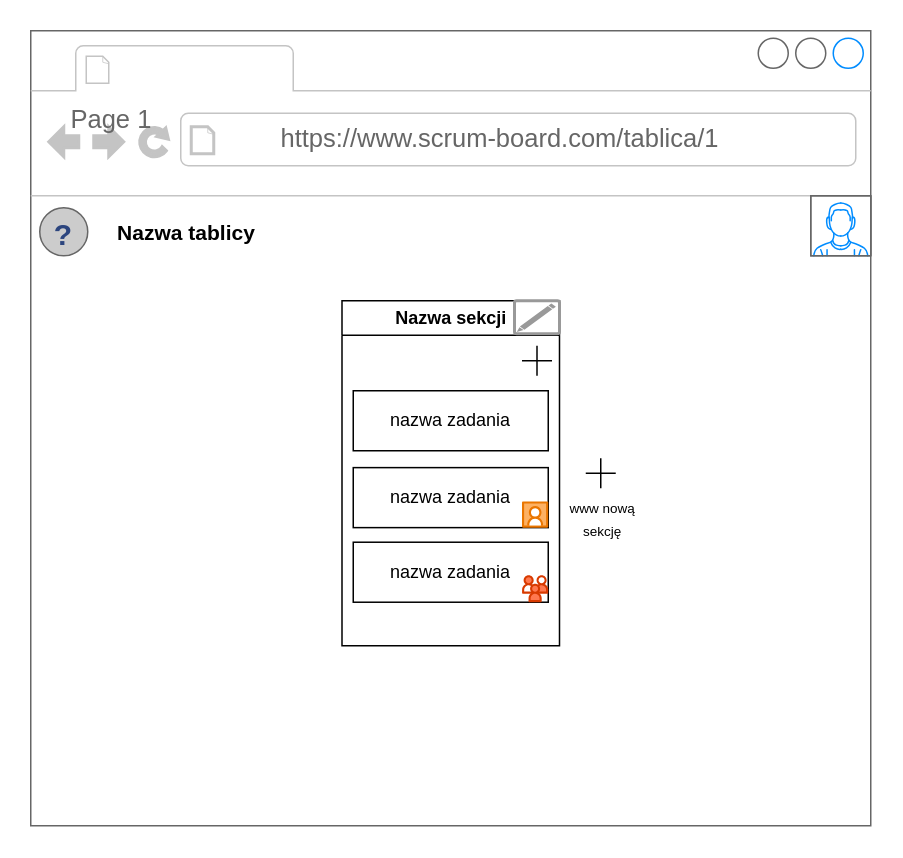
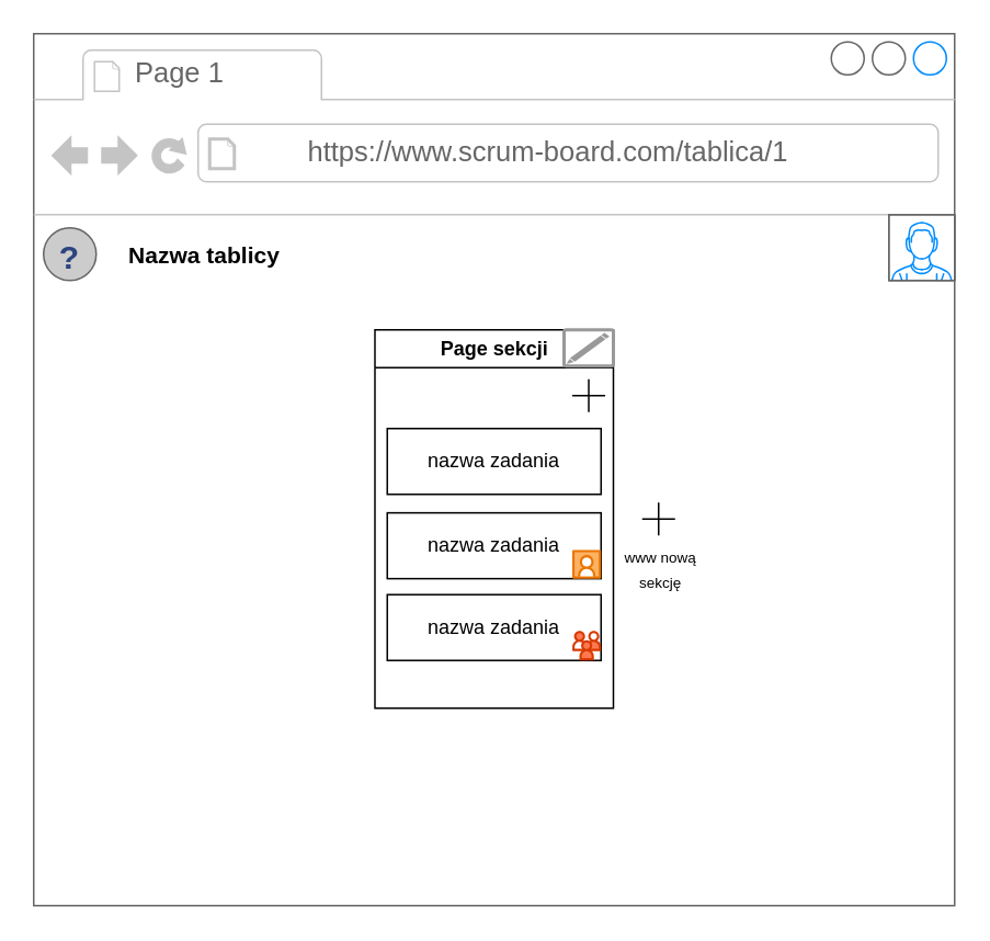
- <mxCell id="3" value="Page 1" style="strokeWidth=1;shadow=0;dashed=0;align=center;html=1;shape=mxgraph.mockup.containers.anchor;fontSize=17;fontColor=#666666;align=left;whiteSpace=wrap;" vertex="1" parent="2"><mxGeometry x="25" y="47" width="110" height="26" as="geometry" /></mxCell>
+ <mxCell id="3" value="Page 1" style="strokeWidth=1;shadow=0;dashed=0;align=center;html=1;shape=mxgraph.mockup.containers.anchor;fontSize=17;fontColor=#666666;align=left;whiteSpace=wrap;" vertex="1" parent="2"><mxGeometry x="60" y="12" width="110" height="26" as="geometry" /></mxCell>
- <mxCell id="10" value="Nazwa sekcji" style="swimlane;whiteSpace=wrap;html=1;" vertex="1" parent="2"><mxGeometry x="207.5" y="180" width="145" height="230" as="geometry"><mxRectangle x="215" y="200" width="110" height="30" as="alternateBounds" /></mxGeometry></mxCell>
+ <mxCell id="10" value="Page sekcji" style="swimlane;whiteSpace=wrap;html=1;" vertex="1" parent="2"><mxGeometry x="207.5" y="180" width="145" height="230" as="geometry"><mxRectangle x="215" y="200" width="110" height="30" as="alternateBounds" /></mxGeometry></mxCell>
